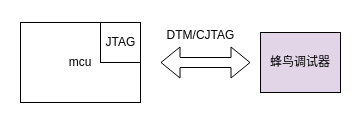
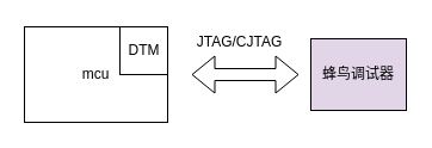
- <mxCell id="7" value="DTM/CJTAG" style="text;html=1;align=center;verticalAlign=middle;resizable=0;points=[];autosize=1;strokeColor=none;fillColor=none;" vertex="1" parent="1"><mxGeometry x="150" y="20" width="100" height="30" as="geometry" /></mxCell>
+ <mxCell id="7" value="JTAG/CJTAG" style="text;html=1;align=center;verticalAlign=middle;resizable=0;points=[];autosize=1;strokeColor=none;fillColor=none;" vertex="1" parent="1"><mxGeometry x="150" y="20" width="100" height="30" as="geometry" /></mxCell>
- <mxCell id="4" value="JTAG" style="text;html=1;align=center;verticalAlign=middle;resizable=0;points=[];autosize=1;strokeColor=none;fillColor=none;" vertex="1" parent="1"><mxGeometry x="95" y="27" width="50" height="30" as="geometry" /></mxCell>
+ <mxCell id="4" value="DTM" style="text;html=1;align=center;verticalAlign=middle;resizable=0;points=[];autosize=1;strokeColor=none;fillColor=none;" vertex="1" parent="1"><mxGeometry x="95" y="27" width="50" height="30" as="geometry" /></mxCell>
